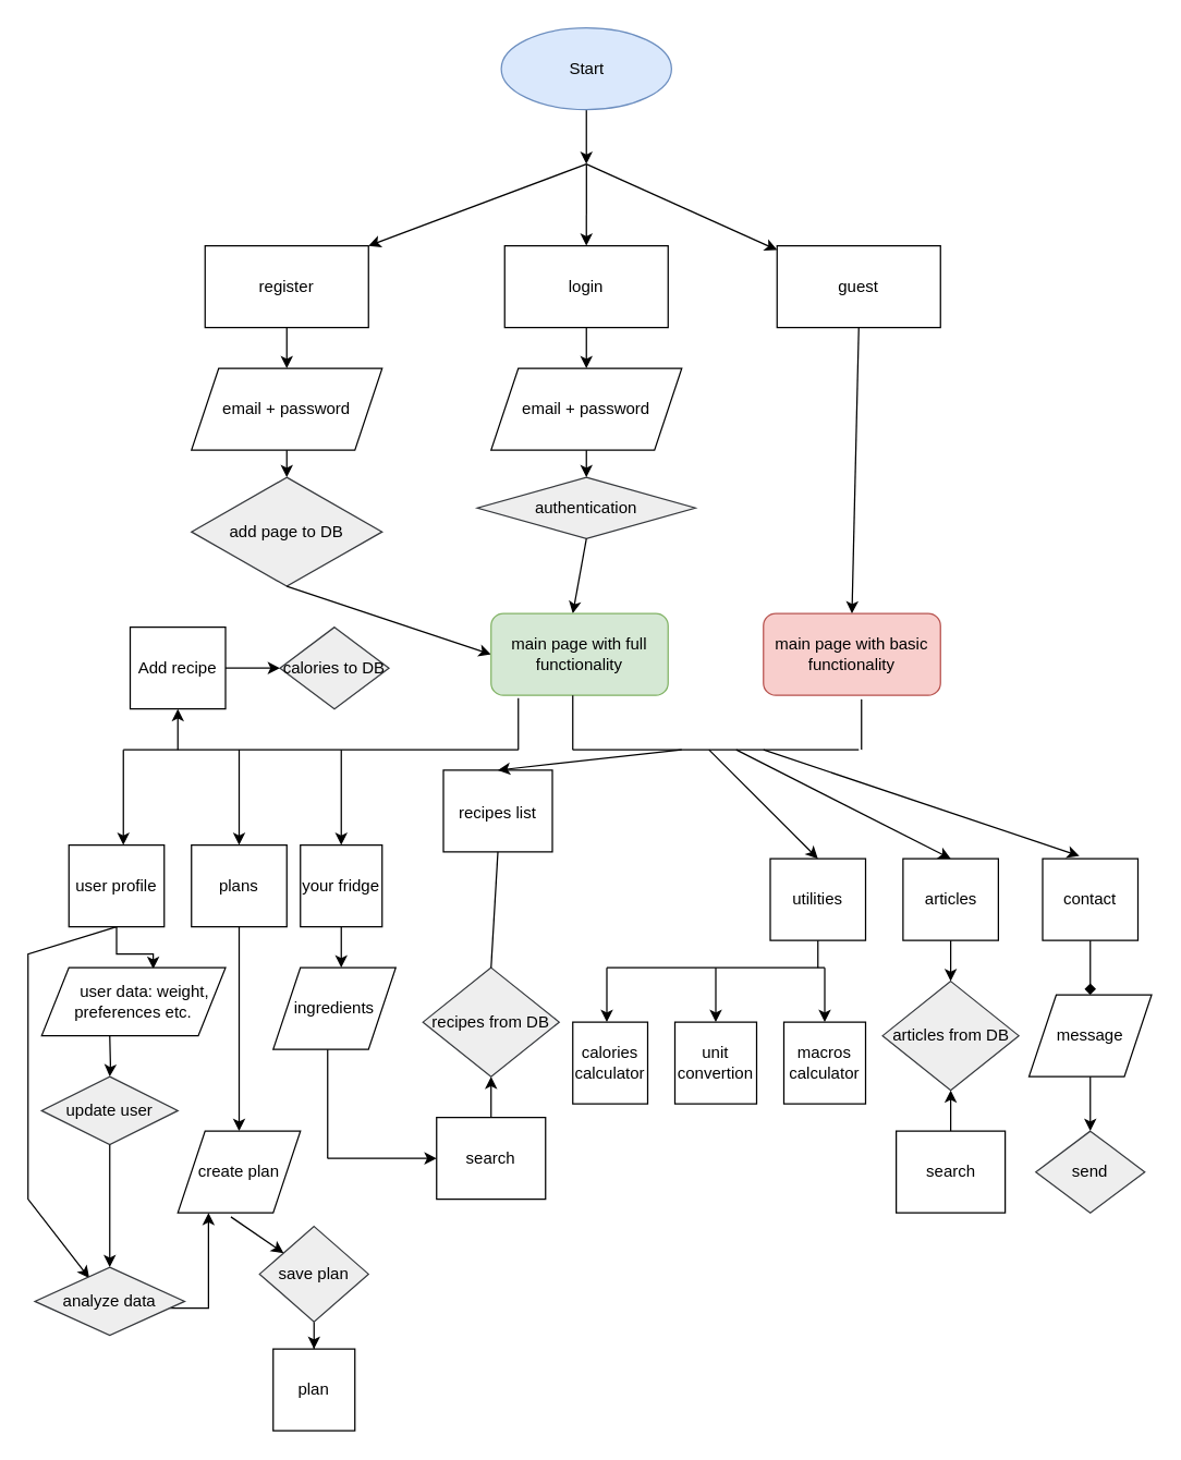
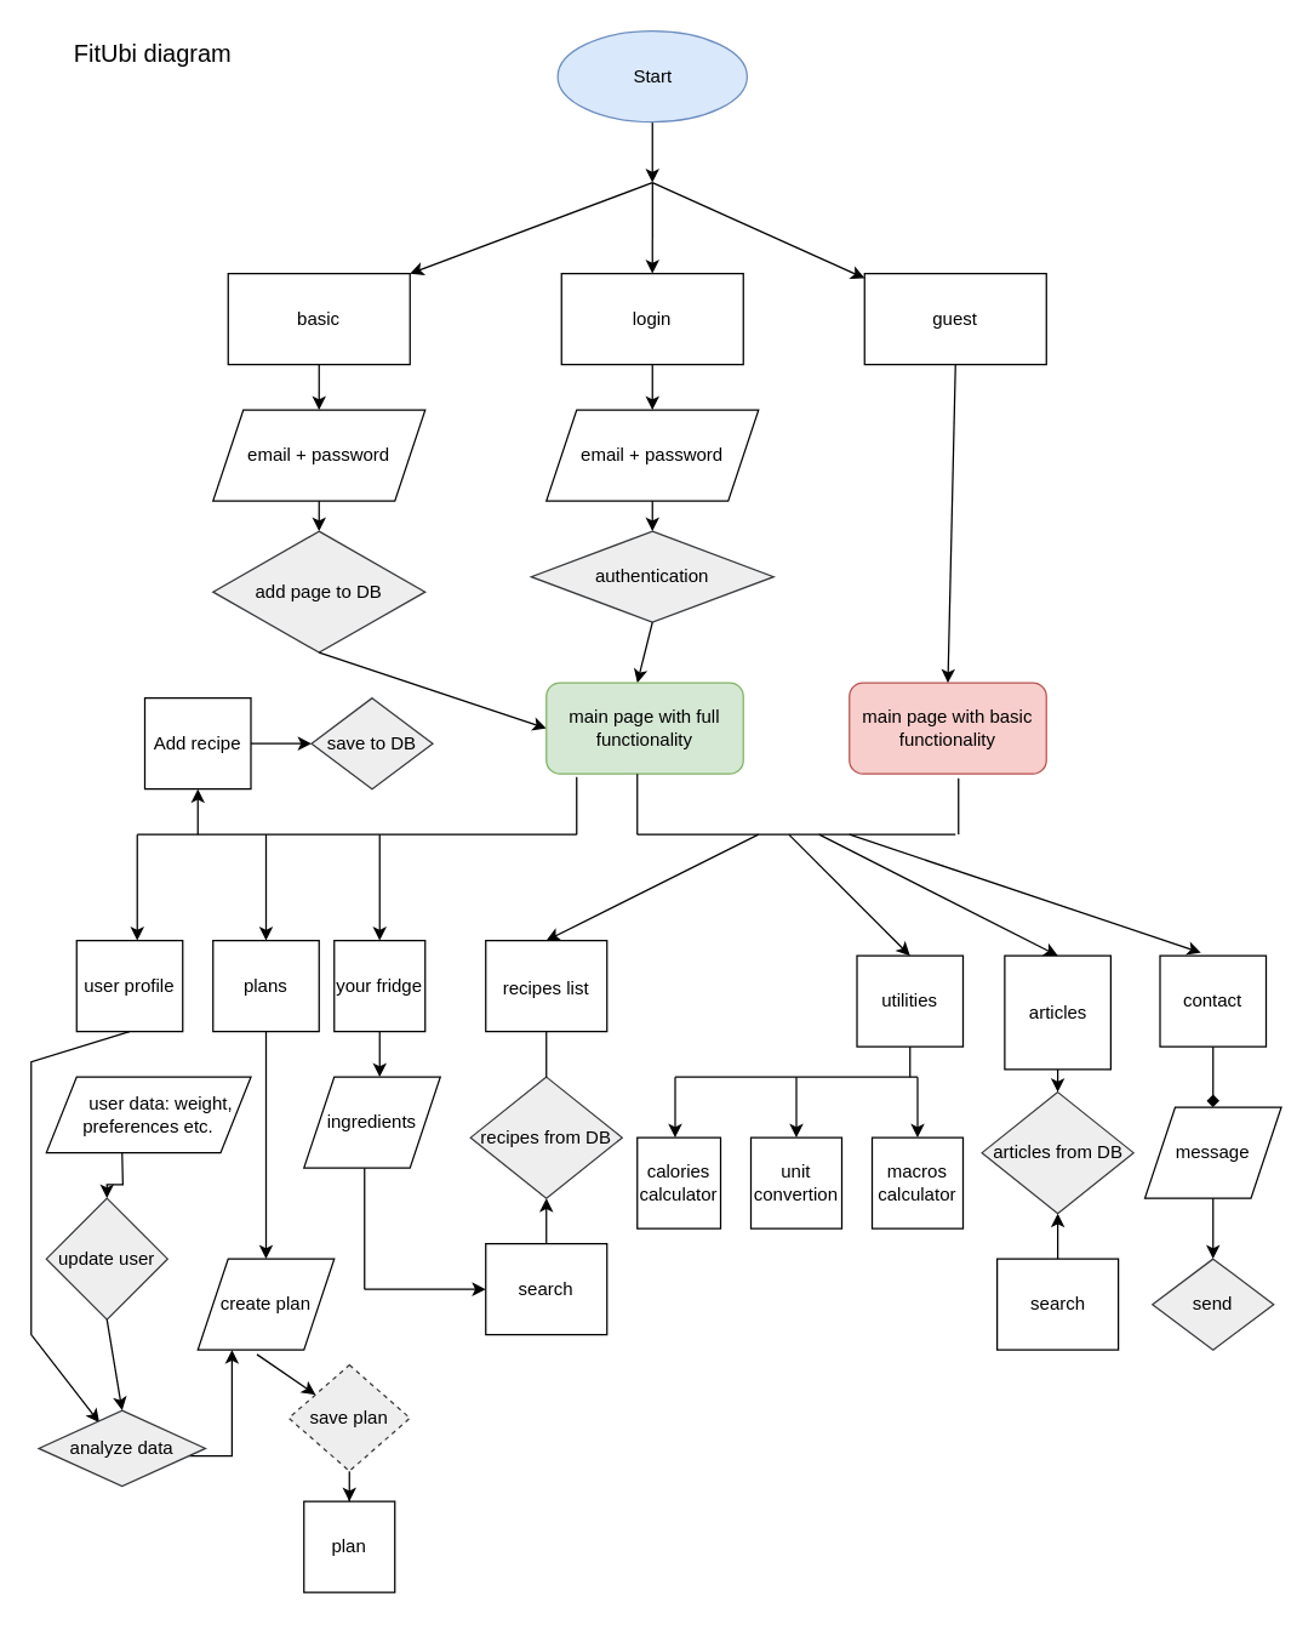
+ <mxCell id="27" value="&lt;font style=&quot;font-size: 16px;&quot;&gt;FitUbi diagram&lt;/font&gt;" style="text;html=1;align=center;verticalAlign=middle;resizable=0;points=[];autosize=1;strokeColor=none;fillColor=none;" parent="1" vertex="1"><mxGeometry x="35" y="20" width="130" height="30" as="geometry" /></mxCell>
- <mxCell id="4" value="register" style="rounded=0;whiteSpace=wrap;html=1;" parent="1" vertex="1"><mxGeometry x="150" y="180" width="120" height="60" as="geometry" /></mxCell>
+ <mxCell id="4" value="basic" style="rounded=0;whiteSpace=wrap;html=1;" parent="1" vertex="1"><mxGeometry x="150" y="180" width="120" height="60" as="geometry" /></mxCell>
- <mxCell id="18" value="authentication" style="rhombus;whiteSpace=wrap;html=1;fillColor=#eeeeee;strokeColor=#36393d;" parent="1" vertex="1"><mxGeometry x="350" y="350" width="160" height="45" as="geometry" /></mxCell>
+ <mxCell id="18" value="authentication" style="rhombus;whiteSpace=wrap;html=1;fillColor=#eeeeee;strokeColor=#36393d;" parent="1" vertex="1"><mxGeometry x="350" y="350" width="160" height="60" as="geometry" /></mxCell>
- <mxCell id="86" value="calories to DB" style="rhombus;whiteSpace=wrap;html=1;rounded=0;fillColor=#eeeeee;strokeColor=#36393d;" parent="1" vertex="1"><mxGeometry x="205" y="460" width="80" height="60" as="geometry" /></mxCell>
+ <mxCell id="86" value="save to DB" style="rhombus;whiteSpace=wrap;html=1;rounded=0;fillColor=#eeeeee;strokeColor=#36393d;" parent="1" vertex="1"><mxGeometry x="205" y="460" width="80" height="60" as="geometry" /></mxCell>
- <mxCell id="28" value="&lt;font style=&quot;font-size: 12px;&quot;&gt;recipes list&lt;br&gt;&lt;/font&gt;" style="rounded=0;whiteSpace=wrap;html=1;fontSize=16;" parent="1" vertex="1"><mxGeometry x="325" y="565" width="80" height="60" as="geometry" /></mxCell>
+ <mxCell id="28" value="&lt;font style=&quot;font-size: 12px;&quot;&gt;recipes list&lt;br&gt;&lt;/font&gt;" style="rounded=0;whiteSpace=wrap;html=1;fontSize=16;" parent="1" vertex="1"><mxGeometry x="320" y="620" width="80" height="60" as="geometry" /></mxCell>
- <mxCell id="36" value="articles" style="rounded=0;whiteSpace=wrap;html=1;fontSize=12;" parent="1" vertex="1"><mxGeometry x="662.5" y="630" width="70" height="60" as="geometry" /></mxCell>
+ <mxCell id="36" value="articles" style="rounded=0;whiteSpace=wrap;html=1;fontSize=12;" parent="1" vertex="1"><mxGeometry x="662.5" y="630" width="70" height="75" as="geometry" /></mxCell>
- <mxCell id="70" style="edgeStyle=orthogonalEdgeStyle;rounded=0;orthogonalLoop=1;jettySize=auto;html=1;entryX=0.607;entryY=0.02;entryDx=0;entryDy=0;entryPerimeter=0;fontSize=12;" parent="1" source="65" target="71" edge="1"><mxGeometry relative="1" as="geometry" /></mxCell>
- <mxCell id="72" value="update user" style="rhombus;whiteSpace=wrap;html=1;fontSize=12;fillColor=#eeeeee;strokeColor=#36393d;" parent="1" vertex="1"><mxGeometry x="30" y="790" width="100" height="50" as="geometry" /></mxCell>
+ <mxCell id="72" value="update user" style="rhombus;whiteSpace=wrap;html=1;fontSize=12;fillColor=#eeeeee;strokeColor=#36393d;" parent="1" vertex="1"><mxGeometry x="30" y="790" width="80" height="80" as="geometry" /></mxCell>
- <mxCell id="74" value="save plan" style="rhombus;whiteSpace=wrap;html=1;fontSize=12;fillColor=#eeeeee;strokeColor=#36393d;" parent="1" vertex="1"><mxGeometry x="190" y="900" width="80" height="70" as="geometry" /></mxCell>
+ <mxCell id="74" value="save plan" style="rhombus;whiteSpace=wrap;html=1;fontSize=12;fillColor=#eeeeee;strokeColor=#36393d;dashed=1;" parent="1" vertex="1"><mxGeometry x="190" y="900" width="80" height="70" as="geometry" /></mxCell>
